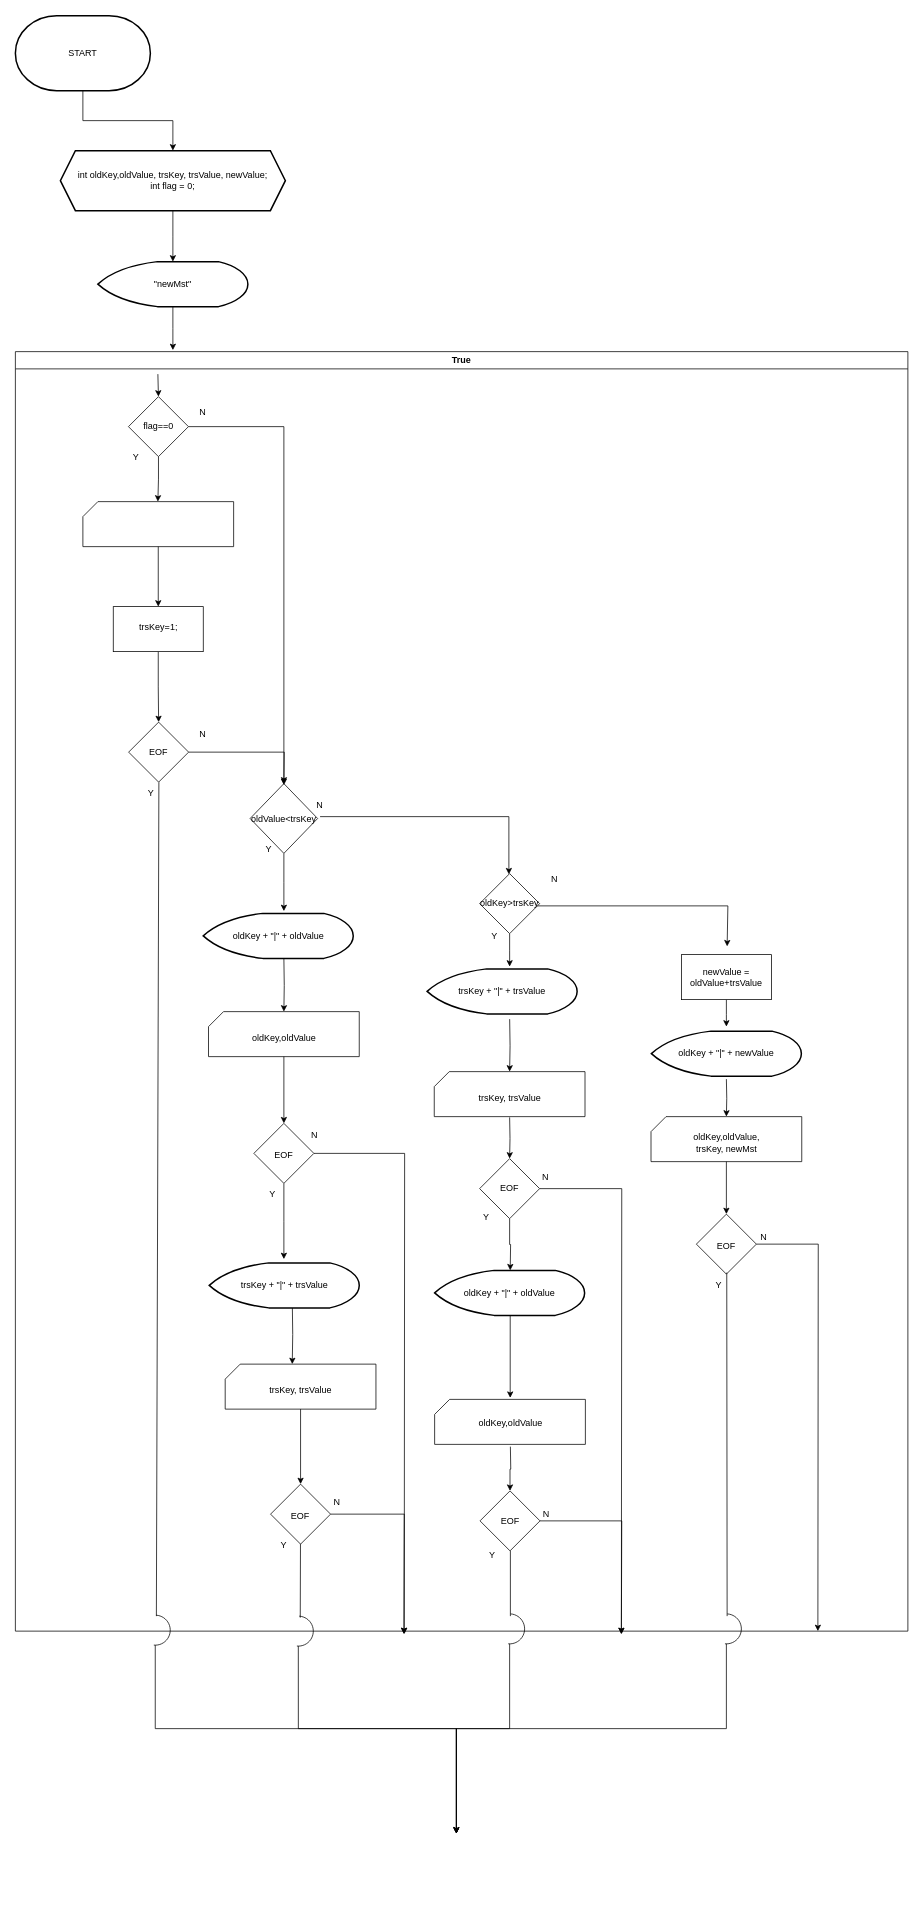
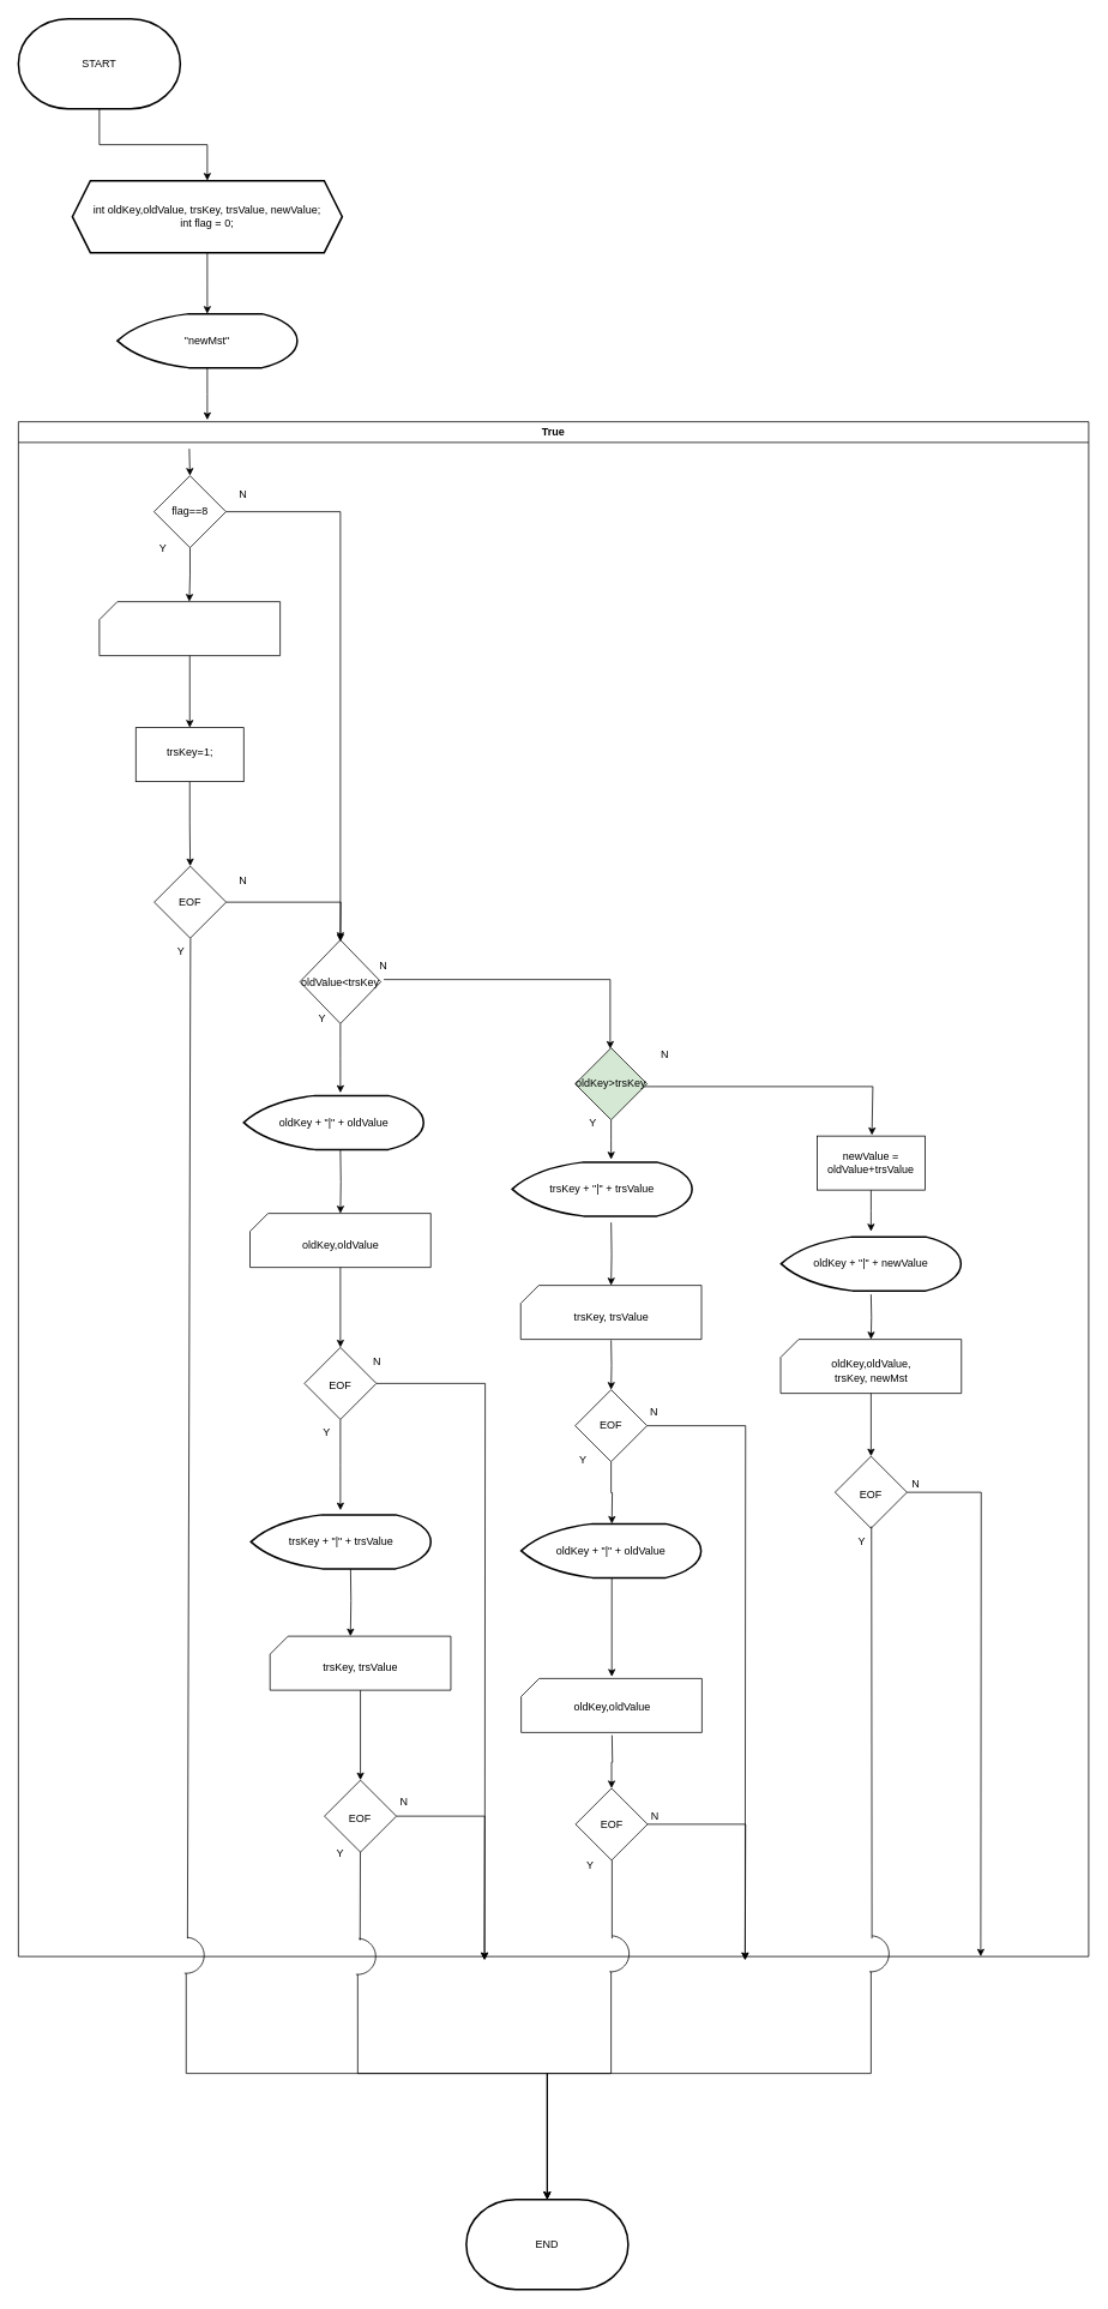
- <mxCell id="26" value="flag==0" style="rhombus;whiteSpace=wrap;html=1;" vertex="1" parent="7"><mxGeometry x="150.75" y="60" width="80" height="80" as="geometry" /></mxCell>
+ <mxCell id="26" value="flag==8" style="rhombus;whiteSpace=wrap;html=1;" vertex="1" parent="7"><mxGeometry x="150.75" y="60" width="80" height="80" as="geometry" /></mxCell>
- <mxCell id="22" value="oldKey&amp;gt;trsKey" style="rhombus;whiteSpace=wrap;html=1;" vertex="1" parent="7"><mxGeometry x="619" y="696" width="80" height="80" as="geometry" /></mxCell>
+ <mxCell id="22" value="oldKey&amp;gt;trsKey" style="rhombus;whiteSpace=wrap;html=1;fillColor=#d5e8d4;" vertex="1" parent="7"><mxGeometry x="619" y="696" width="80" height="80" as="geometry" /></mxCell>
- <mxCell id="42" value="newValue = oldValue+trsValue" style="rounded=0;whiteSpace=wrap;html=1;" vertex="1" parent="7"><mxGeometry x="888" y="804" width="120" height="60" as="geometry" /></mxCell>
+ <mxCell id="42" value="newValue = oldValue+trsValue" style="rounded=0;whiteSpace=wrap;html=1;" vertex="1" parent="7"><mxGeometry x="888" y="794" width="120" height="60" as="geometry" /></mxCell>
+ <mxCell id="105" value="END" style="strokeWidth=2;html=1;shape=mxgraph.flowchart.terminator;whiteSpace=wrap;" vertex="1" parent="1"><mxGeometry x="518" y="2444" width="180" height="100" as="geometry" /></mxCell>
